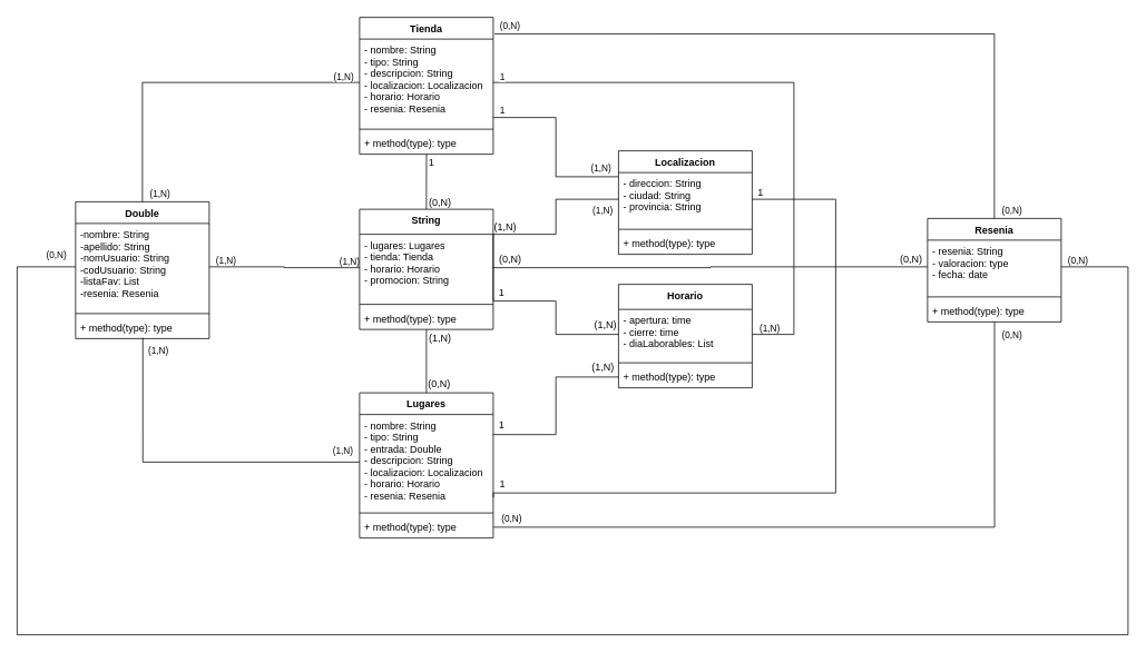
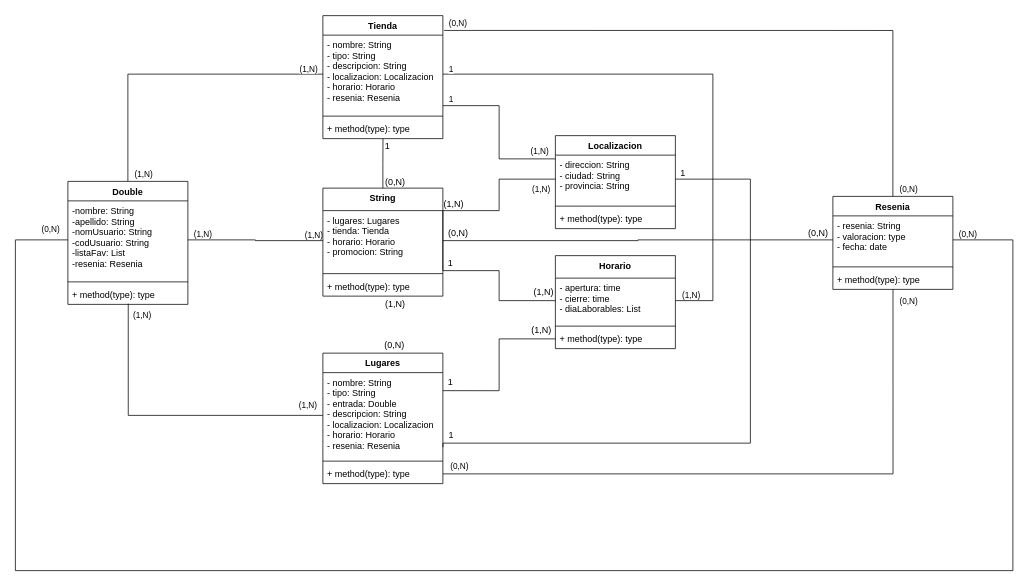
- <mxCell id="53" value="" style="endArrow=none;html=1;rounded=0;entryX=0.5;entryY=1;entryDx=0;entryDy=0;exitX=0.5;exitY=0;exitDx=0;exitDy=0;" edge="1" parent="1" source="10" target="31"><mxGeometry width="50" height="50" relative="1" as="geometry"><mxPoint x="760" y="380" as="sourcePoint" /><mxPoint x="810" y="330" as="targetPoint" /></mxGeometry></mxCell>
